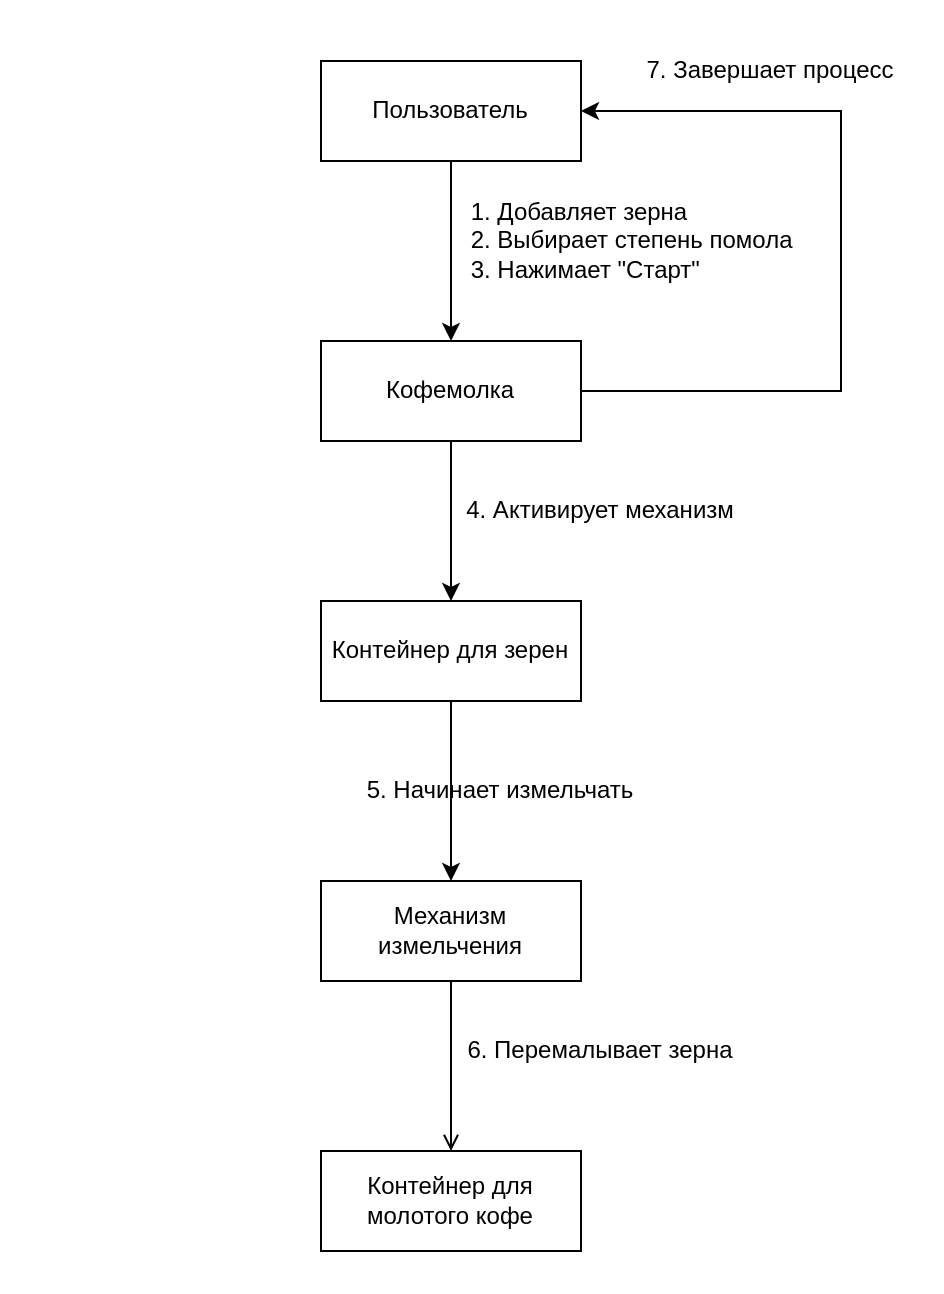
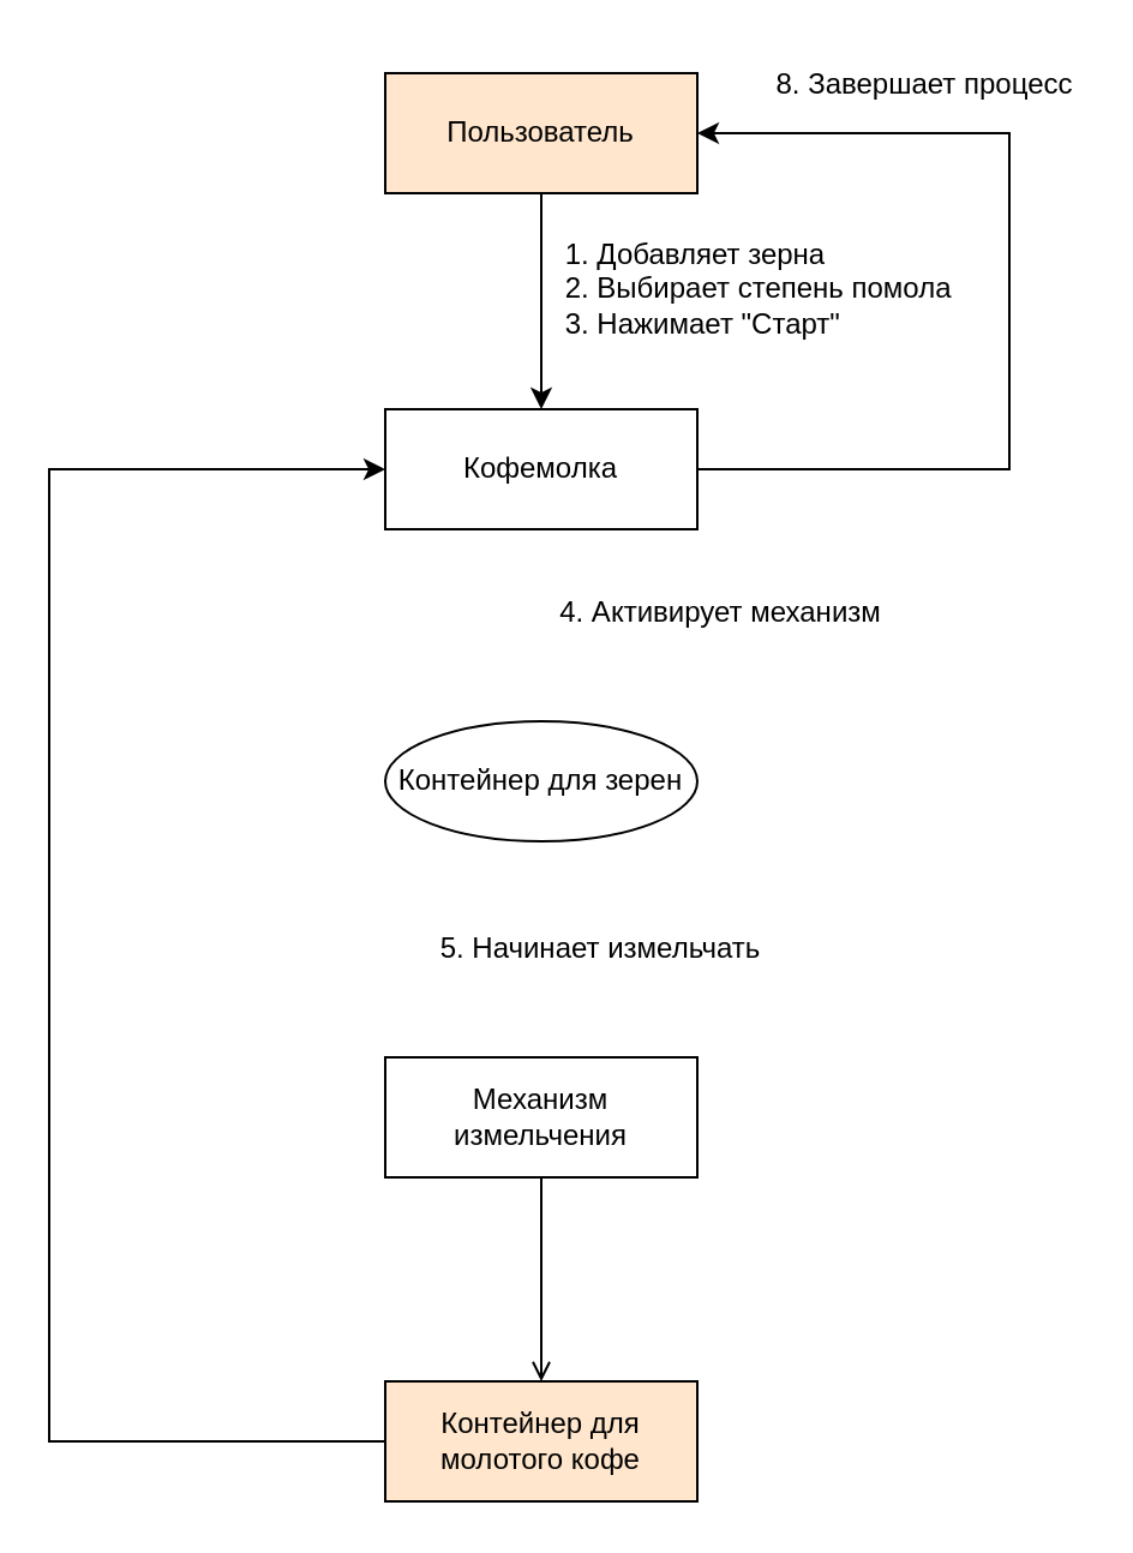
- <mxCell id="17" value="7. Завершает процесс" style="text;html=1;align=center;verticalAlign=middle;whiteSpace=wrap;rounded=0;" vertex="1" parent="1"><mxGeometry x="320" y="20" width="130" height="30" as="geometry" /></mxCell>
+ <mxCell id="17" value="8. Завершает процесс" style="text;html=1;align=center;verticalAlign=middle;whiteSpace=wrap;rounded=0;" vertex="1" parent="1"><mxGeometry x="320" y="20" width="130" height="30" as="geometry" /></mxCell>
- <mxCell id="2" value="Пользователь" style="rounded=0;whiteSpace=wrap;html=1;" vertex="1" parent="1"><mxGeometry x="160" y="30" width="130" height="50" as="geometry" /></mxCell>
+ <mxCell id="2" value="Пользователь" style="rounded=0;whiteSpace=wrap;html=1;fillColor=#ffe6cc;" vertex="1" parent="1"><mxGeometry x="160" y="30" width="130" height="50" as="geometry" /></mxCell>
- <mxCell id="10" value="" style="endArrow=classic;html=1;rounded=0;" edge="1" parent="1" source="3" target="4"><mxGeometry width="50" height="50" relative="1" as="geometry"><mxPoint x="240" y="390" as="sourcePoint" /><mxPoint x="290" y="340" as="targetPoint" /></mxGeometry></mxCell>
- <mxCell id="4" value="Контейнер для зерен" style="rounded=0;whiteSpace=wrap;html=1;" vertex="1" parent="1"><mxGeometry x="160" y="300" width="130" height="50" as="geometry" /></mxCell>
+ <mxCell id="4" value="Контейнер для зерен" style="ellipse;whiteSpace=wrap;html=1;" vertex="1" parent="1"><mxGeometry x="160" y="300" width="130" height="50" as="geometry" /></mxCell>
- <mxCell id="11" value="" style="endArrow=classic;html=1;rounded=0;" edge="1" parent="1" source="4" target="5"><mxGeometry width="50" height="50" relative="1" as="geometry"><mxPoint x="240" y="390" as="sourcePoint" /><mxPoint x="330" y="400" as="targetPoint" /></mxGeometry></mxCell>
+ <mxCell id="15" value="" style="endArrow=classic;html=1;rounded=0;" edge="1" parent="1" source="6" target="3"><mxGeometry width="50" height="50" relative="1" as="geometry"><mxPoint x="50" y="330" as="sourcePoint" /><mxPoint x="20" y="190" as="targetPoint" /><Array as="points"><mxPoint x="20" y="600" /><mxPoint x="20" y="195" /></Array></mxGeometry></mxCell>
- <mxCell id="14" value="6. Перемалывает зерна" style="text;html=1;align=center;verticalAlign=middle;whiteSpace=wrap;rounded=0;" vertex="1" parent="1"><mxGeometry x="230" y="510" width="140" height="30" as="geometry" /></mxCell>
- <mxCell id="6" value="Контейнер для молотого кофе" style="rounded=0;whiteSpace=wrap;html=1;" vertex="1" parent="1"><mxGeometry x="160" y="575" width="130" height="50" as="geometry" /></mxCell>
+ <mxCell id="6" value="Контейнер для молотого кофе" style="rounded=0;whiteSpace=wrap;html=1;fillColor=#ffe6cc;" vertex="1" parent="1"><mxGeometry x="160" y="575" width="130" height="50" as="geometry" /></mxCell>
